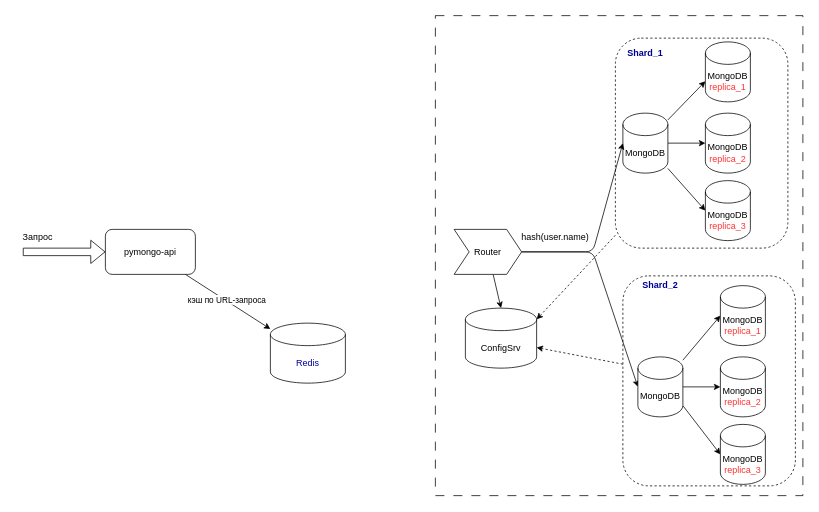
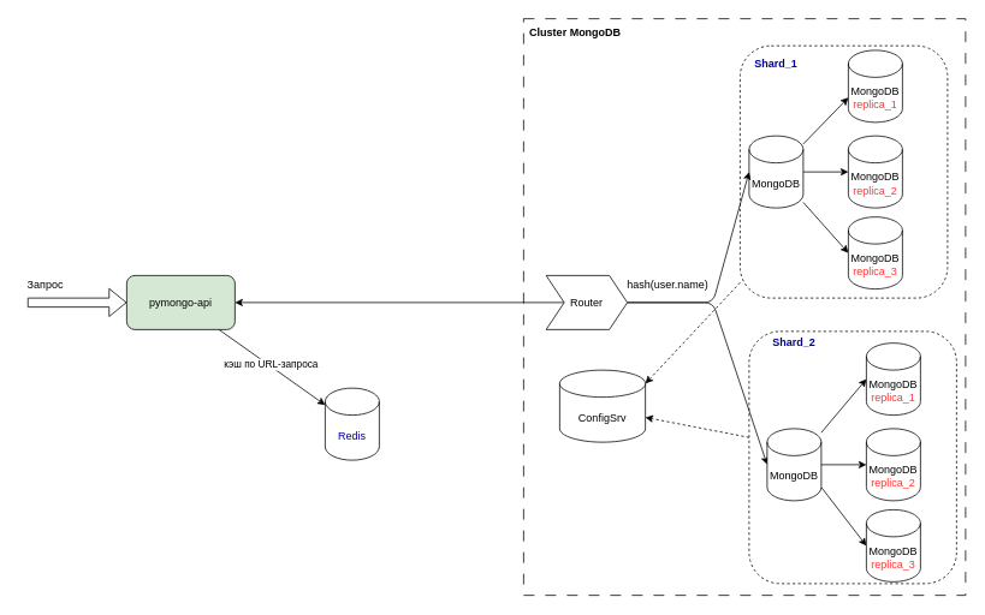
+ <mxCell id="20" value="Cluster MongoDB" style="text;html=1;strokeColor=none;fillColor=none;align=center;verticalAlign=middle;whiteSpace=wrap;rounded=0;dashed=1;dashPattern=12 12;fontStyle=1" vertex="1" parent="1"><mxGeometry x="580" y="20" width="115" height="30" as="geometry" /></mxCell>
- <mxCell id="13" value="pymongo-api" style="rounded=1;whiteSpace=wrap;html=1;" parent="1" vertex="1"><mxGeometry x="140" y="305" width="120" height="60" as="geometry" /></mxCell>
+ <mxCell id="13" value="pymongo-api" style="rounded=1;whiteSpace=wrap;html=1;fillColor=#d5e8d4;" parent="1" vertex="1"><mxGeometry x="140" y="305" width="120" height="60" as="geometry" /></mxCell>
- <mxCell id="16" style="edgeStyle=none;html=1;entryX=0.5;entryY=0;entryDx=0;entryDy=0;entryPerimeter=0;fontColor=#000000;" edge="1" parent="1" source="17" target="36"><mxGeometry relative="1" as="geometry" /></mxCell>
+ <mxCell id="16" style="edgeStyle=none;html=1;fontColor=#000000;" edge="1" parent="1" source="17" target="13"><mxGeometry relative="1" as="geometry" /></mxCell>
- <mxCell id="33" value="Redis" style="shape=cylinder3;whiteSpace=wrap;html=1;boundedLbl=1;backgroundOutline=1;size=15;fontColor=#000099;fillColor=none;" vertex="1" parent="1"><mxGeometry x="360" y="430" width="100" height="80" as="geometry" /></mxCell>
+ <mxCell id="33" value="Redis" style="shape=cylinder3;whiteSpace=wrap;html=1;boundedLbl=1;backgroundOutline=1;size=15;fontColor=#000099;fillColor=none;" vertex="1" parent="1"><mxGeometry x="360" y="430" width="60" height="80" as="geometry" /></mxCell>
